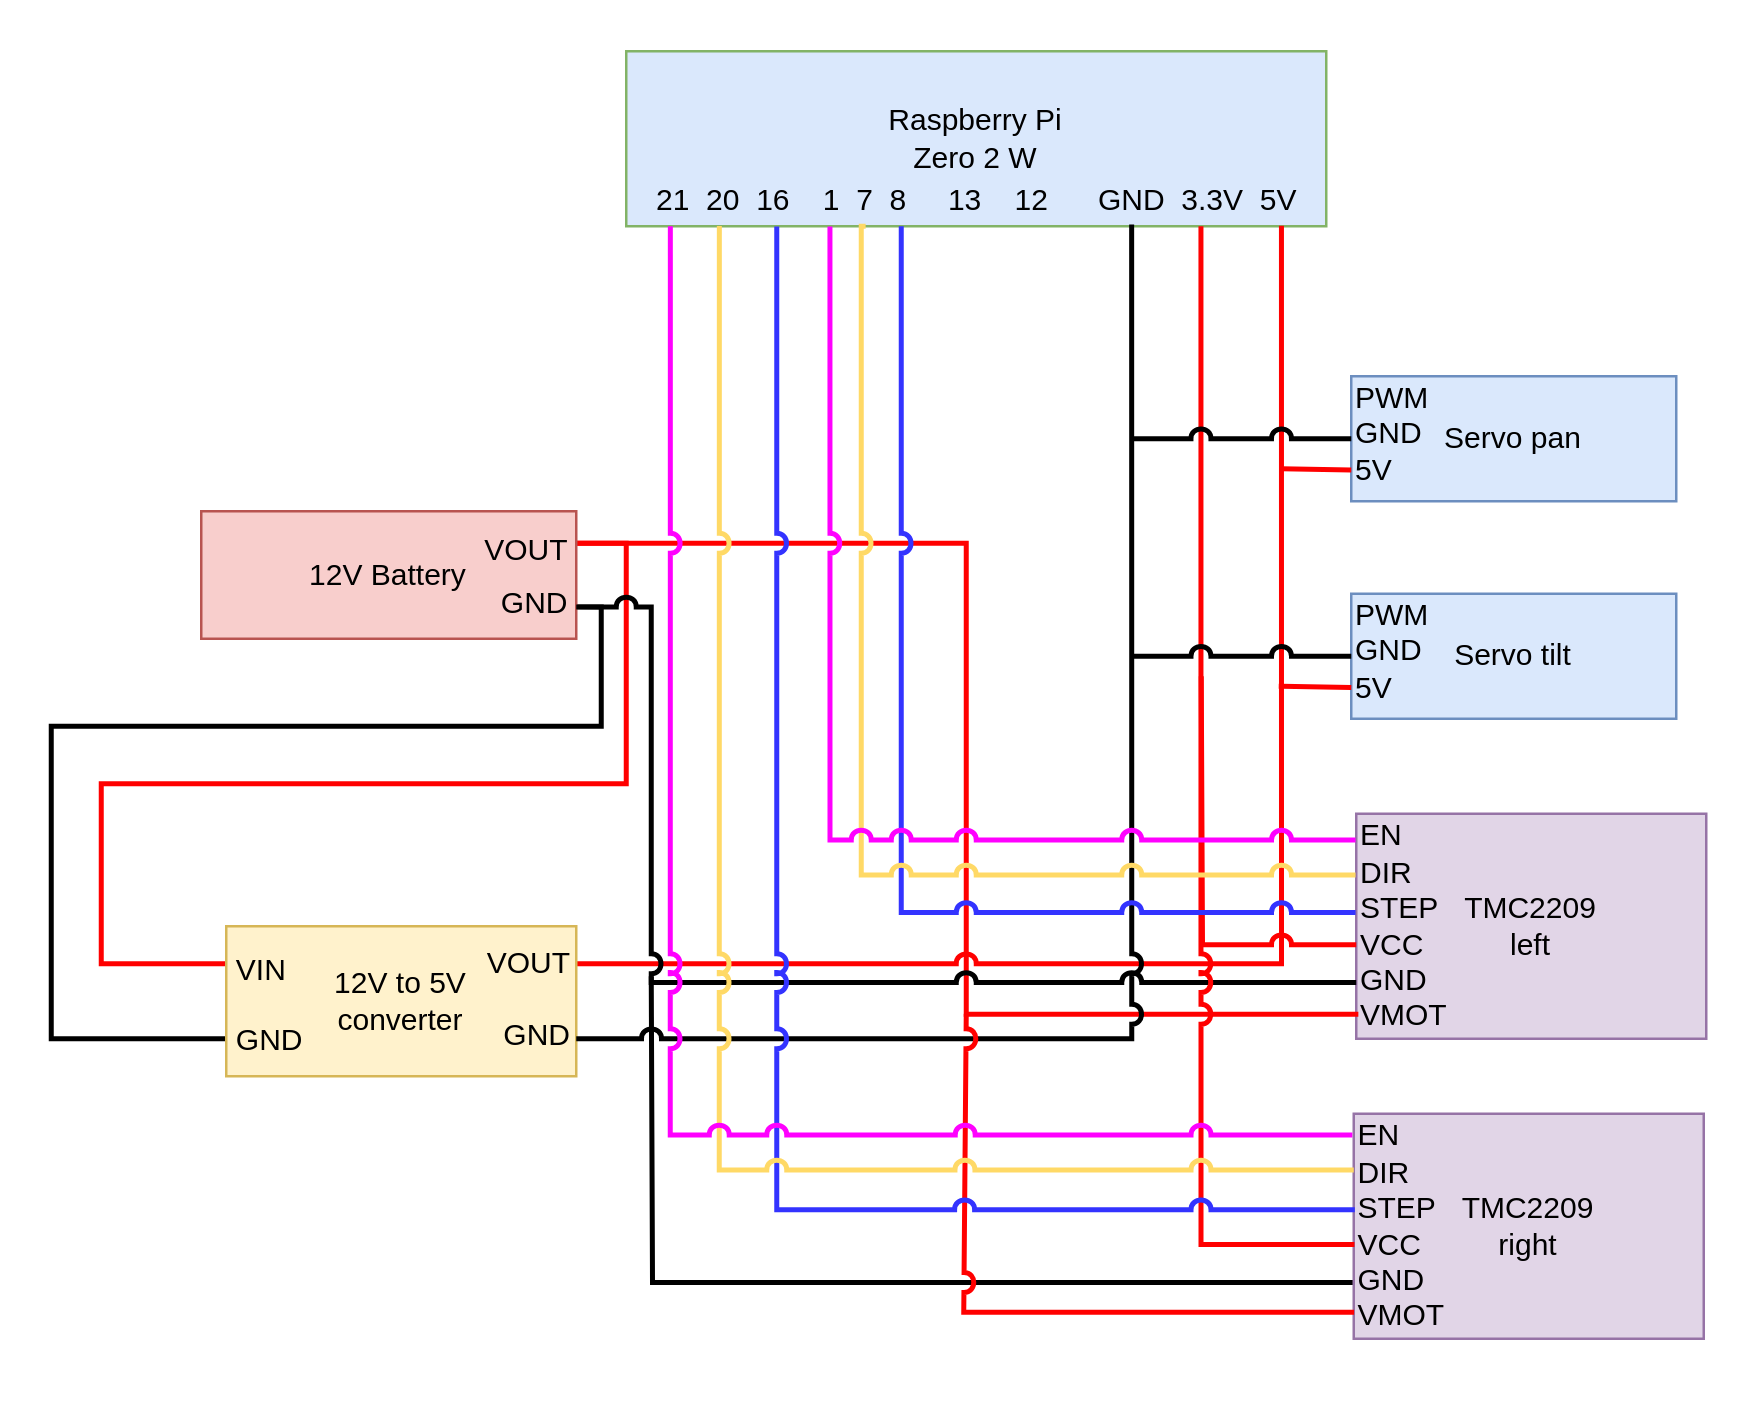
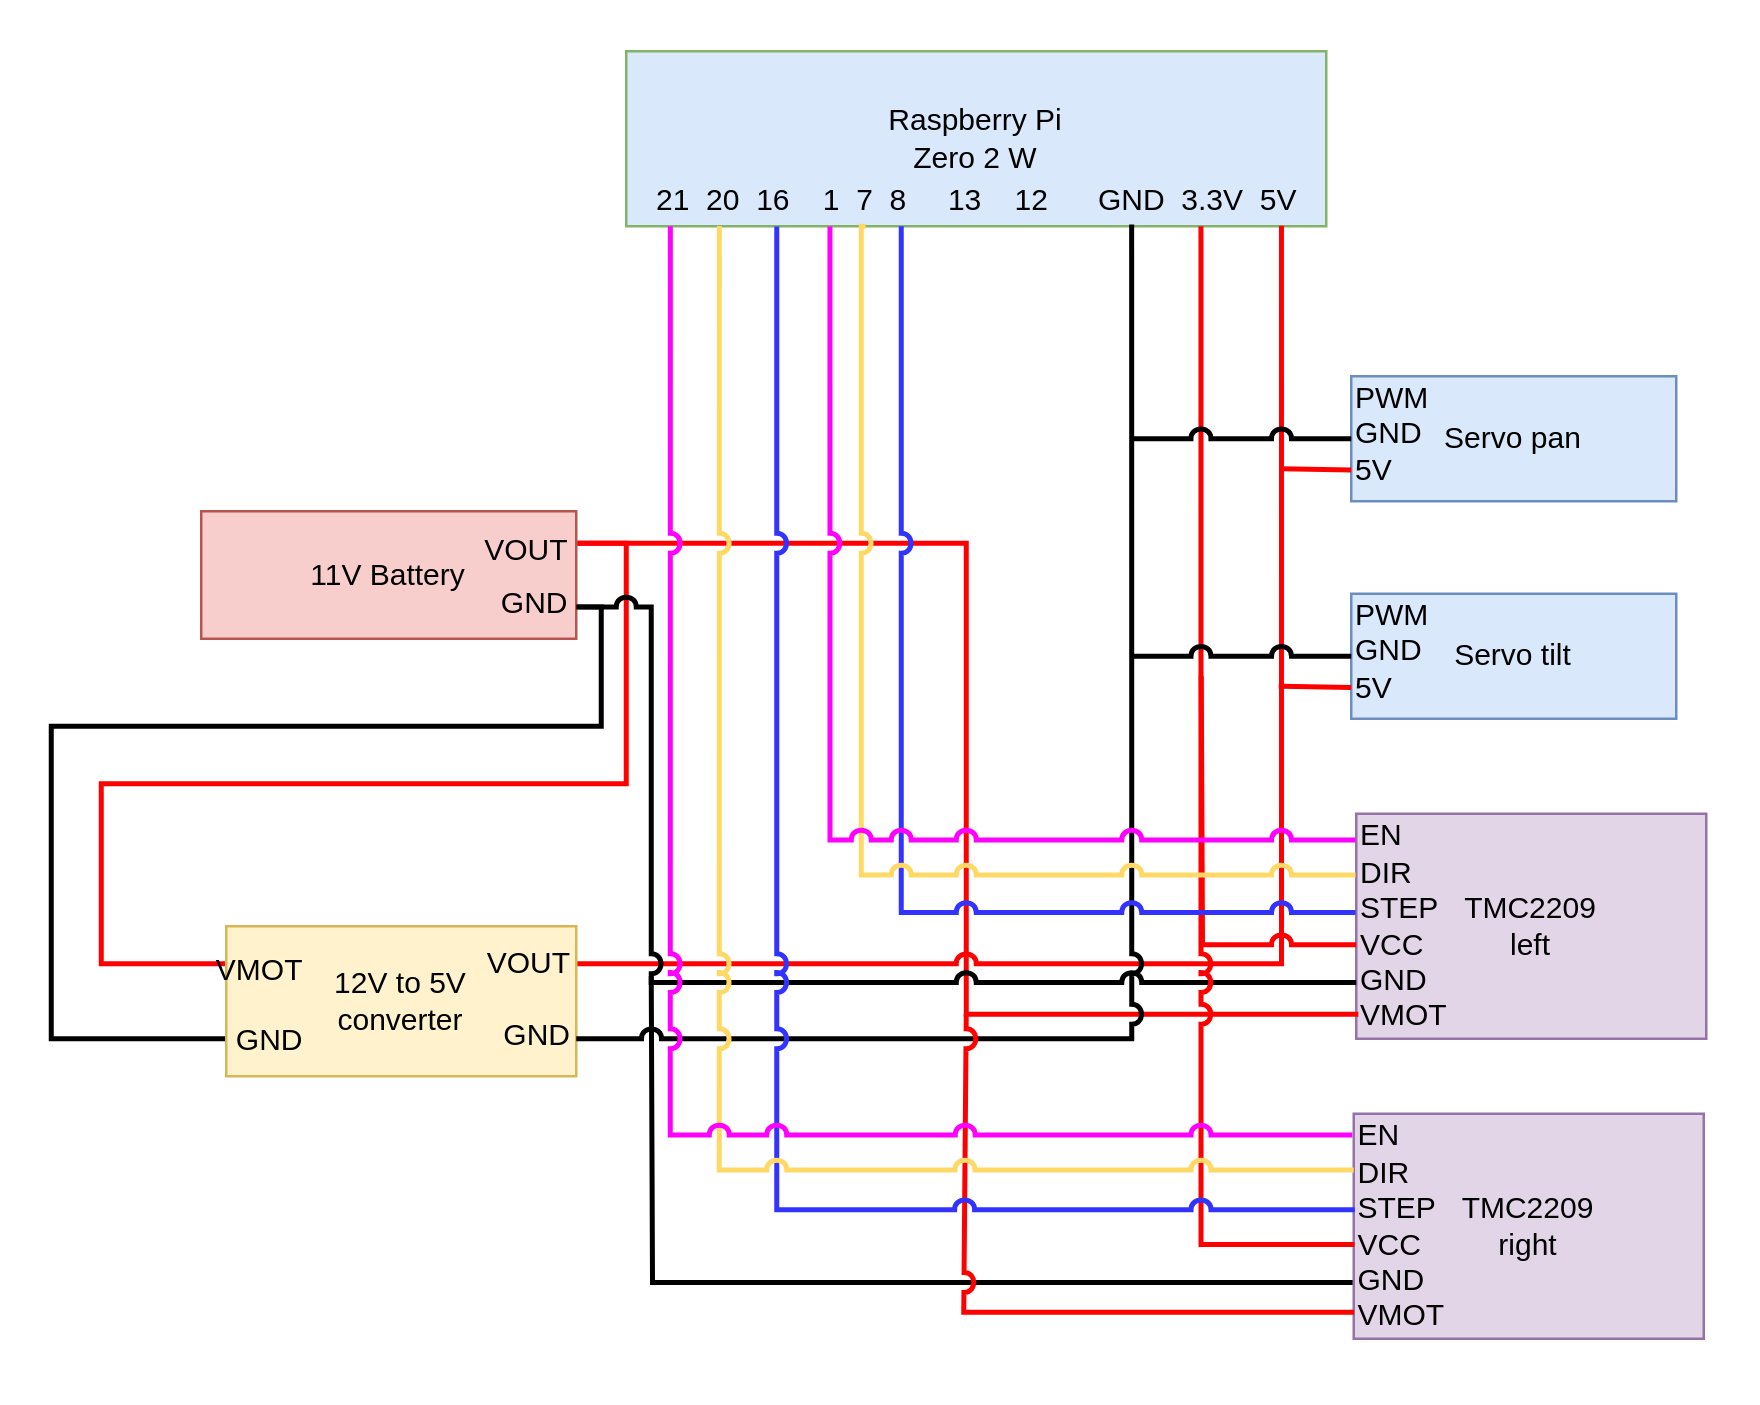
- <mxCell id="16" value="12V Battery" style="whiteSpace=wrap;html=1;points=[[0,0,0,0,0],[0,0.25,0,0,0],[0,0.5,0,0,0],[0,0.75,0,0,0],[0,1,0,0,0],[0.25,0,0,0,0],[0.25,1,0,0,0],[0.5,0,0,0,0],[0.5,1,0,0,0],[0.75,0,0,0,0],[0.75,1,0,0,0],[1,0,0,0,0],[1,0.25,0,0,0],[1,0.75,0,0,0],[1,1,0,0,0]];fillColor=#f8cecc;strokeColor=#b85450;" vertex="1" parent="1"><mxGeometry x="80" y="204" width="150" height="51" as="geometry" /></mxCell>
+ <mxCell id="16" value="11V Battery" style="whiteSpace=wrap;html=1;points=[[0,0,0,0,0],[0,0.25,0,0,0],[0,0.5,0,0,0],[0,0.75,0,0,0],[0,1,0,0,0],[0.25,0,0,0,0],[0.25,1,0,0,0],[0.5,0,0,0,0],[0.5,1,0,0,0],[0.75,0,0,0,0],[0.75,1,0,0,0],[1,0,0,0,0],[1,0.25,0,0,0],[1,0.75,0,0,0],[1,1,0,0,0]];fillColor=#f8cecc;strokeColor=#b85450;" vertex="1" parent="1"><mxGeometry x="80" y="204" width="150" height="51" as="geometry" /></mxCell>
- <mxCell id="21" value="&lt;p style=&quot;line-height: 260%;&quot;&gt;&lt;/p&gt;&lt;div style=&quot;text-align: left; line-height: 340%;&quot;&gt;&lt;span style=&quot;background-color: initial;&quot;&gt;VIN&lt;/span&gt;&lt;/div&gt;GND&lt;p&gt;&lt;/p&gt;" style="text;html=1;align=right;verticalAlign=middle;resizable=0;points=[];autosize=1;strokeColor=none;fillColor=none;" vertex="1" parent="1"><mxGeometry x="72" y="350" width="50" height="90" as="geometry" /></mxCell>
+ <mxCell id="21" value="&lt;p style=&quot;line-height: 260%;&quot;&gt;&lt;/p&gt;&lt;div style=&quot;text-align: left; line-height: 340%;&quot;&gt;&lt;span style=&quot;background-color: initial;&quot;&gt;VMOT&lt;/span&gt;&lt;/div&gt;GND&lt;p&gt;&lt;/p&gt;" style="text;html=1;align=right;verticalAlign=middle;resizable=0;points=[];autosize=1;strokeColor=none;fillColor=none;" vertex="1" parent="1"><mxGeometry x="72" y="350" width="50" height="90" as="geometry" /></mxCell>
